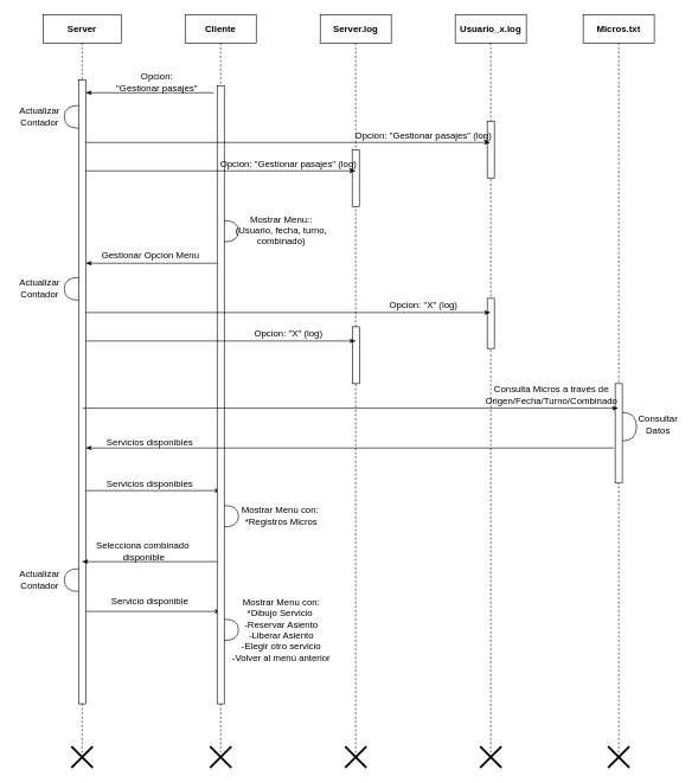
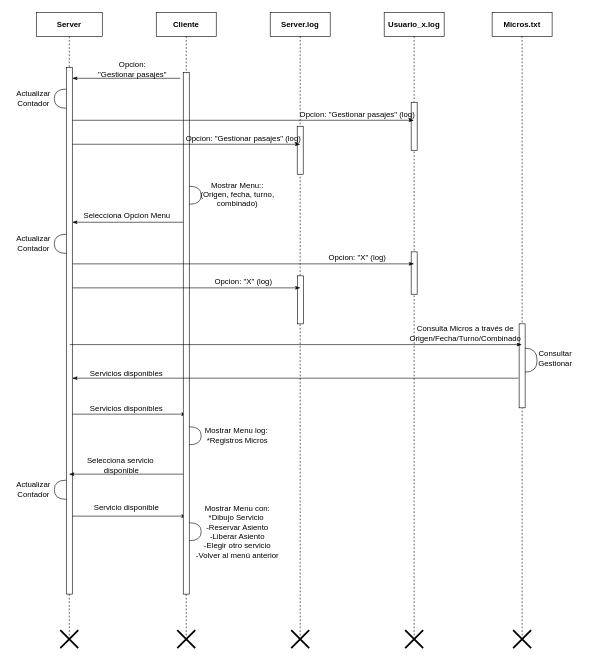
- <mxCell id="27" value="Mostrar Menu::&lt;br style=&quot;font-size: 13px;&quot;&gt;(Usuario, fecha, turno, &lt;br style=&quot;font-size: 13px;&quot;&gt;combinado)" style="text;html=1;align=center;verticalAlign=middle;resizable=0;points=[];autosize=1;fontSize=13;" parent="1" vertex="1"><mxGeometry x="325" y="299" width="140" height="50" as="geometry" /></mxCell>
+ <mxCell id="27" value="Mostrar Menu::&lt;br style=&quot;font-size: 13px;&quot;&gt;(Origen, fecha, turno, &lt;br style=&quot;font-size: 13px;&quot;&gt;combinado)" style="text;html=1;align=center;verticalAlign=middle;resizable=0;points=[];autosize=1;fontSize=13;" parent="1" vertex="1"><mxGeometry x="325" y="299" width="140" height="50" as="geometry" /></mxCell>
- <mxCell id="28" value="Gestionar Opcion Menu" style="text;html=1;align=center;verticalAlign=middle;resizable=0;points=[];autosize=1;fontSize=13;" parent="1" vertex="1"><mxGeometry x="131" y="349" width="160" height="20" as="geometry" /></mxCell>
+ <mxCell id="28" value="Selecciona Opcion Menu" style="text;html=1;align=center;verticalAlign=middle;resizable=0;points=[];autosize=1;fontSize=13;" parent="1" vertex="1"><mxGeometry x="131" y="349" width="160" height="20" as="geometry" /></mxCell>
- <mxCell id="37" value="Consultar &lt;br style=&quot;font-size: 13px;&quot;&gt;Datos" style="text;html=1;align=center;verticalAlign=middle;resizable=0;points=[];autosize=1;fontSize=13;" parent="1" vertex="1"><mxGeometry x="890" y="577" width="70" height="40" as="geometry" /></mxCell>
+ <mxCell id="37" value="Consultar &lt;br style=&quot;font-size: 13px;&quot;&gt;Gestionar" style="text;html=1;align=center;verticalAlign=middle;resizable=0;points=[];autosize=1;fontSize=13;" parent="1" vertex="1"><mxGeometry x="890" y="577" width="70" height="40" as="geometry" /></mxCell>
- <mxCell id="42" value="Mostrar Menu con:&amp;nbsp;&lt;br style=&quot;font-size: 13px;&quot;&gt;*Registros Micros" style="text;html=1;align=center;verticalAlign=middle;resizable=0;points=[];autosize=1;fontSize=13;" parent="1" vertex="1"><mxGeometry x="330" y="705" width="130" height="40" as="geometry" /></mxCell>
+ <mxCell id="42" value="Mostrar Menu log:&amp;nbsp;&lt;br style=&quot;font-size: 13px;&quot;&gt;*Registros Micros" style="text;html=1;align=center;verticalAlign=middle;resizable=0;points=[];autosize=1;fontSize=13;" parent="1" vertex="1"><mxGeometry x="330" y="705" width="130" height="40" as="geometry" /></mxCell>
- <mxCell id="44" value="Selecciona combinado&lt;br style=&quot;font-size: 13px;&quot;&gt;&amp;nbsp;disponible" style="text;html=1;align=center;verticalAlign=middle;resizable=0;points=[];autosize=1;fontSize=13;" parent="1" vertex="1"><mxGeometry x="135" y="755" width="130" height="40" as="geometry" /></mxCell>
+ <mxCell id="44" value="Selecciona servicio&lt;br style=&quot;font-size: 13px;&quot;&gt;&amp;nbsp;disponible" style="text;html=1;align=center;verticalAlign=middle;resizable=0;points=[];autosize=1;fontSize=13;" parent="1" vertex="1"><mxGeometry x="135" y="755" width="130" height="40" as="geometry" /></mxCell>
